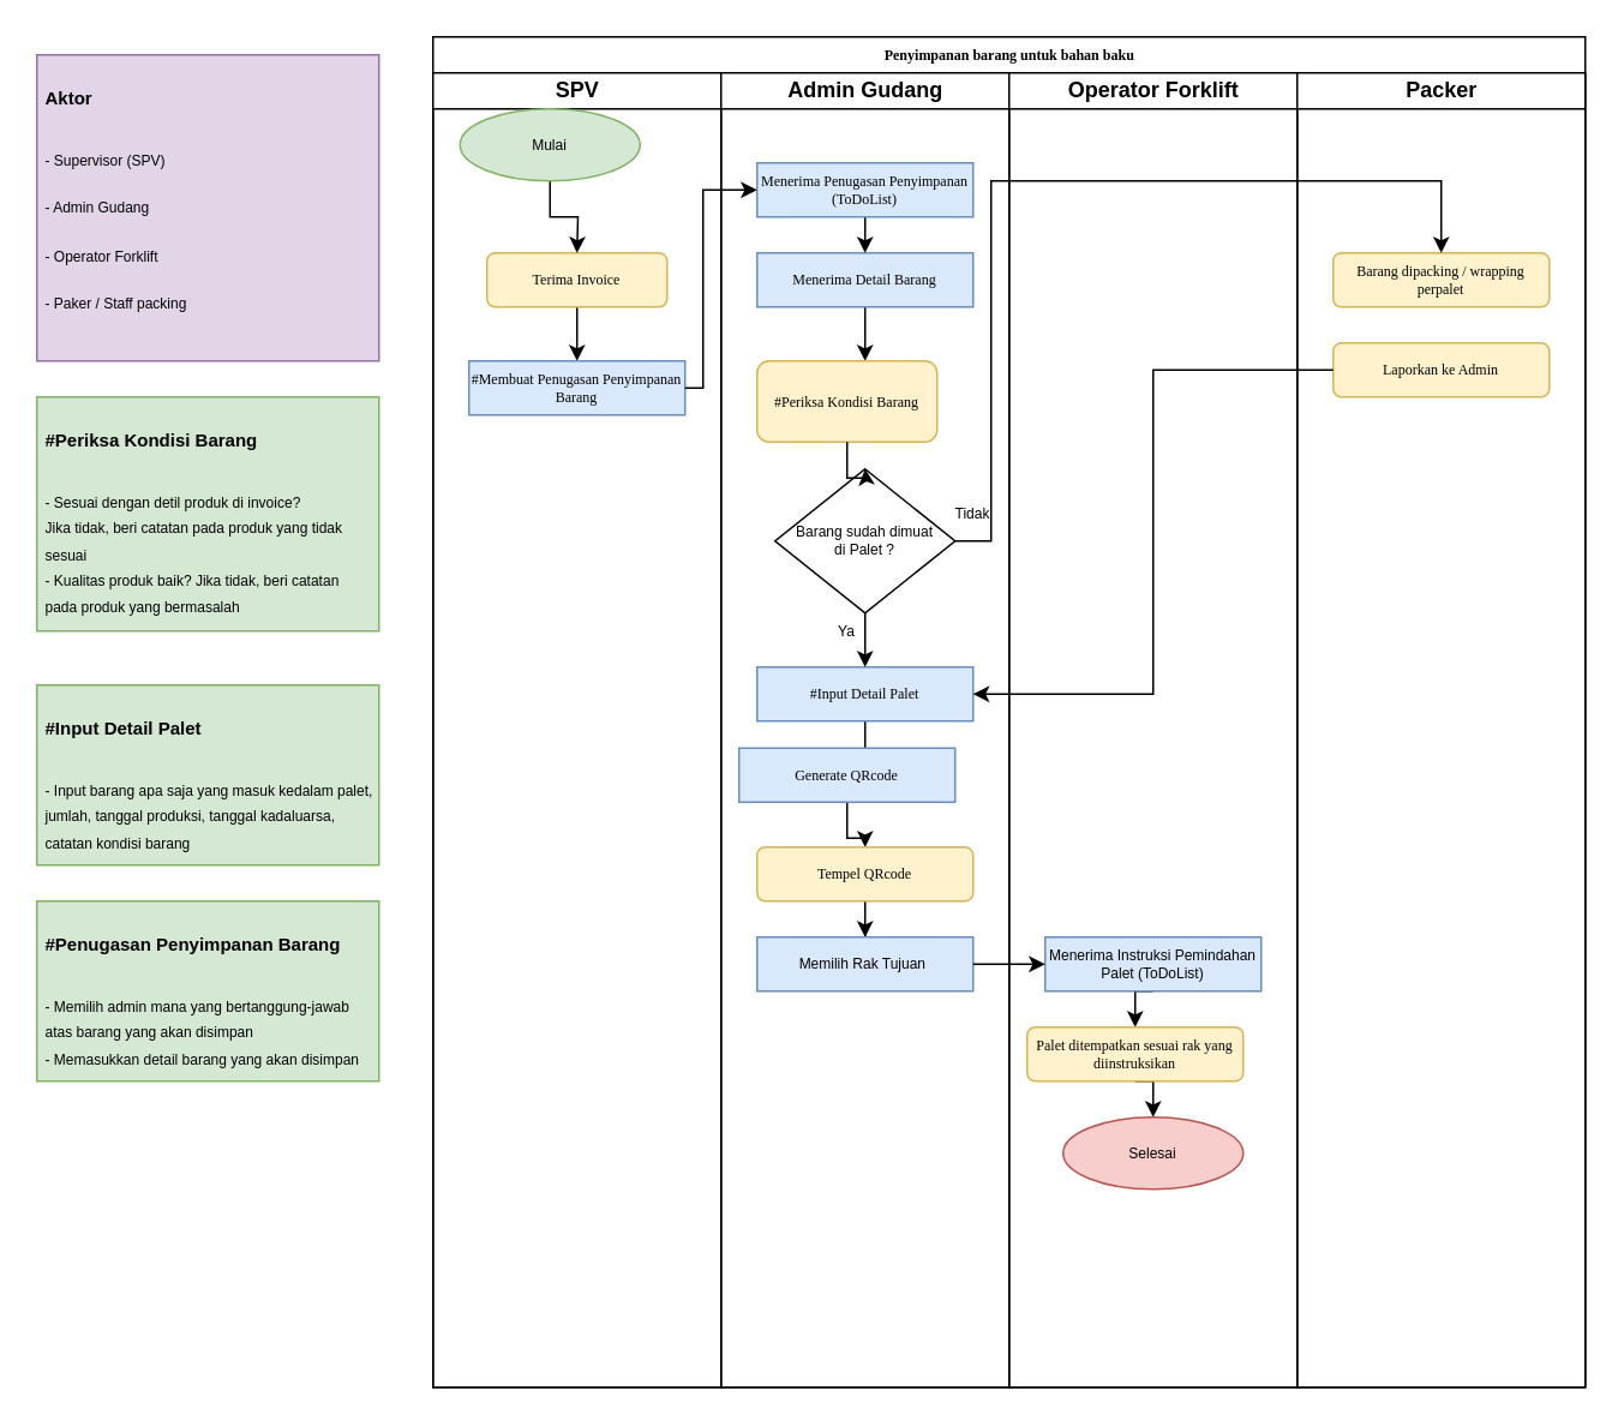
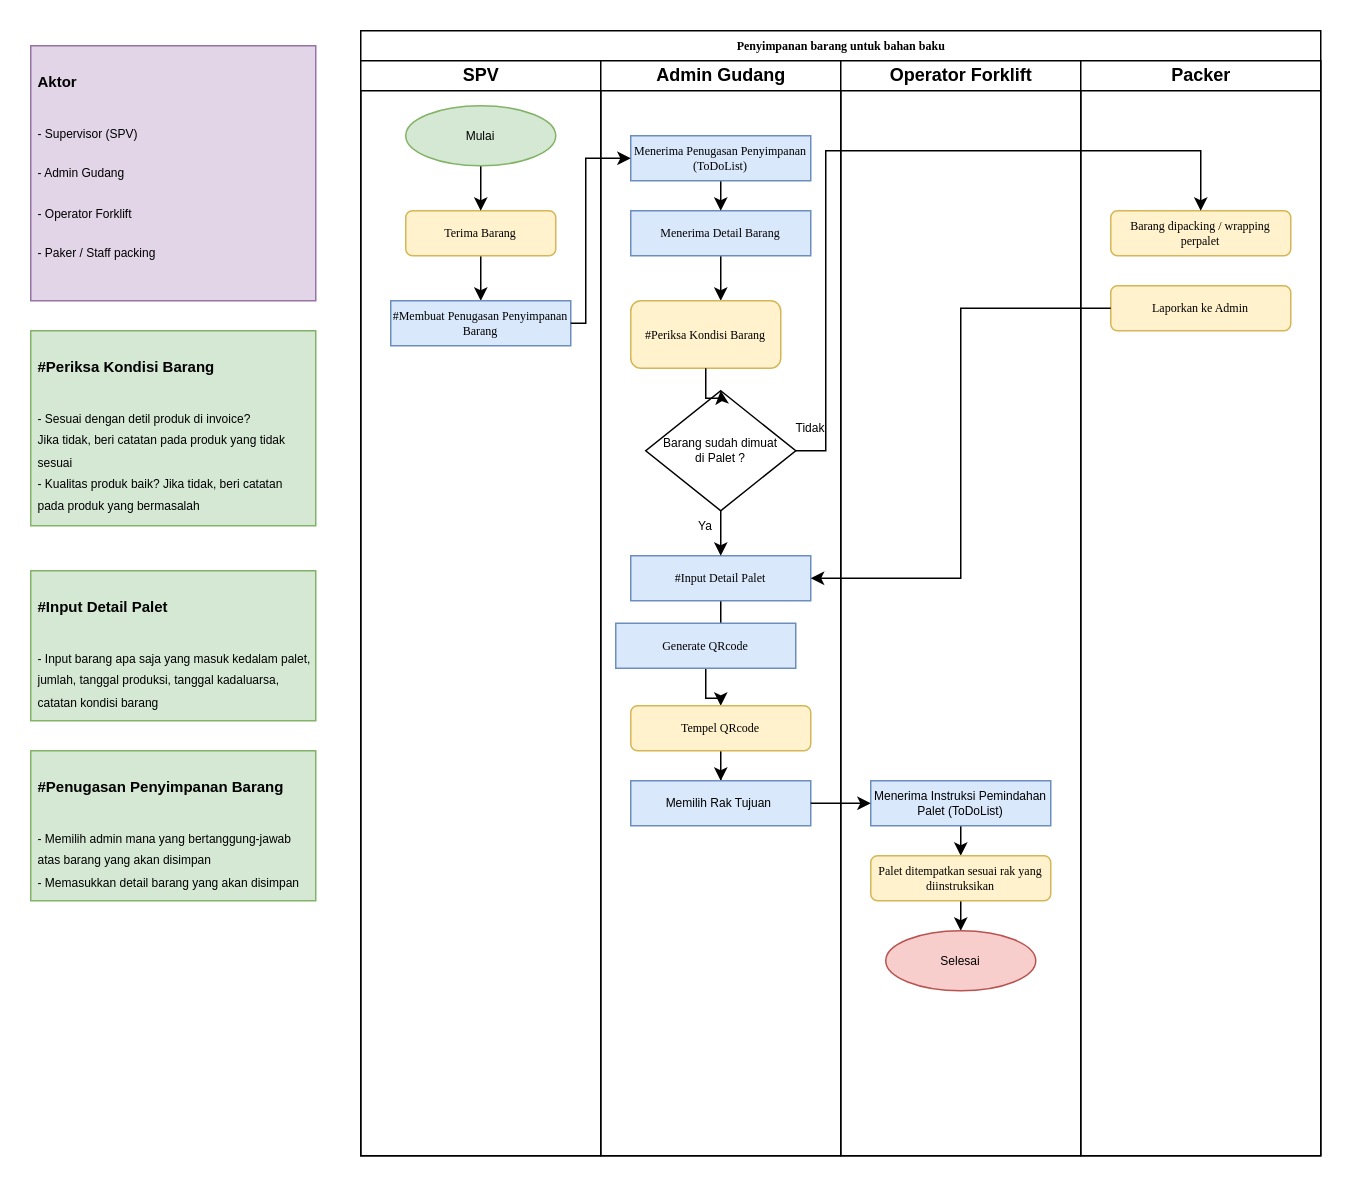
- <mxCell id="7" value="Mulai" style="ellipse;whiteSpace=wrap;html=1;fontSize=8;fillColor=#d5e8d4;strokeColor=#82b366;" parent="3" vertex="1"><mxGeometry x="15" y="20" width="100" height="40" as="geometry" /></mxCell>
+ <mxCell id="7" value="Mulai" style="ellipse;whiteSpace=wrap;html=1;fontSize=8;fillColor=#d5e8d4;strokeColor=#82b366;" parent="3" vertex="1"><mxGeometry x="30" y="30" width="100" height="40" as="geometry" /></mxCell>
- <mxCell id="5" value="Terima Invoice" style="rounded=1;whiteSpace=wrap;html=1;shadow=0;labelBackgroundColor=none;strokeWidth=1;fontFamily=Verdana;fontSize=8;align=center;fillColor=#fff2cc;strokeColor=#d6b656;" parent="3" vertex="1"><mxGeometry x="30" y="100" width="100" height="30" as="geometry" /></mxCell>
+ <mxCell id="5" value="Terima Barang" style="rounded=1;whiteSpace=wrap;html=1;shadow=0;labelBackgroundColor=none;strokeWidth=1;fontFamily=Verdana;fontSize=8;align=center;fillColor=#fff2cc;strokeColor=#d6b656;" parent="3" vertex="1"><mxGeometry x="30" y="100" width="100" height="30" as="geometry" /></mxCell>
- <mxCell id="29" value="Palet ditempatkan sesuai rak yang diinstruksikan" style="whiteSpace=wrap;html=1;fontSize=8;fontFamily=Verdana;rounded=1;shadow=0;labelBackgroundColor=none;strokeWidth=1;fillColor=#fff2cc;strokeColor=#d6b656;" parent="25" vertex="1"><mxGeometry x="10" y="530" width="120" height="30" as="geometry" /></mxCell>
+ <mxCell id="29" value="Palet ditempatkan sesuai rak yang diinstruksikan" style="whiteSpace=wrap;html=1;fontSize=8;fontFamily=Verdana;rounded=1;shadow=0;labelBackgroundColor=none;strokeWidth=1;fillColor=#fff2cc;strokeColor=#d6b656;" parent="25" vertex="1"><mxGeometry x="20" y="530" width="120" height="30" as="geometry" /></mxCell>
